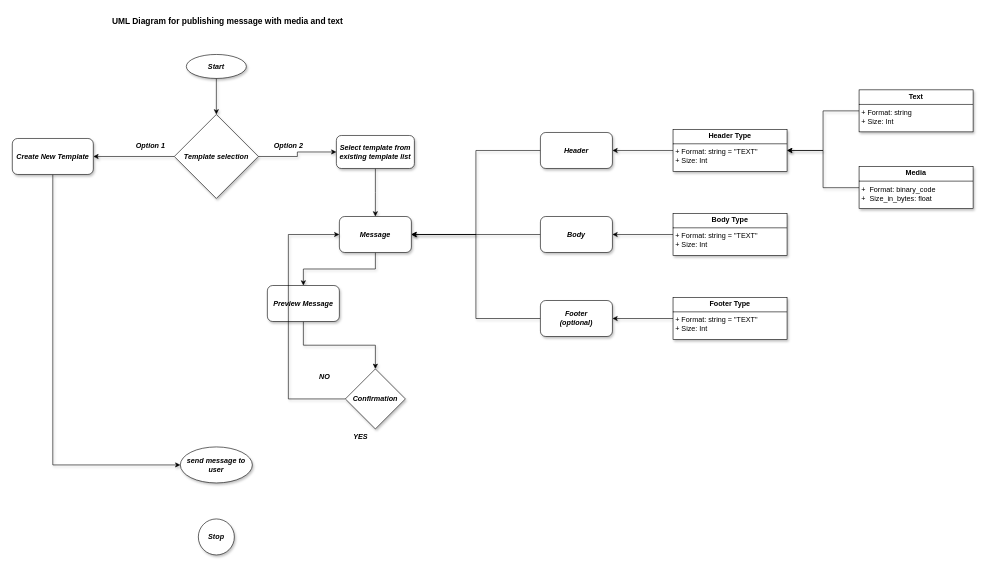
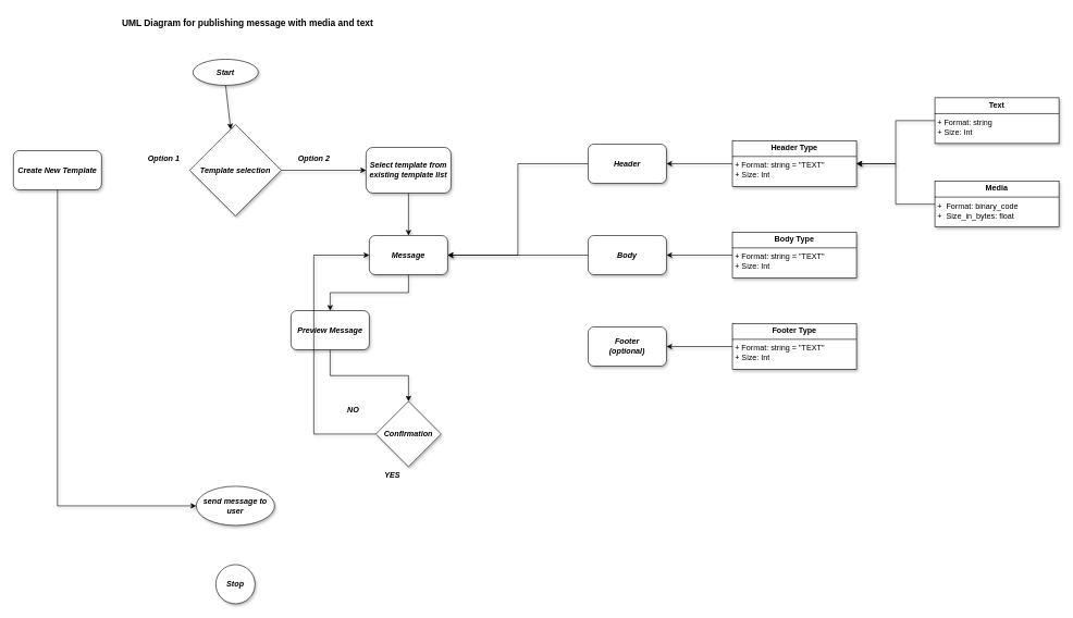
- <mxCell id="2" value="&lt;b&gt;&lt;i&gt;Start&lt;/i&gt;&lt;/b&gt;" style="ellipse;whiteSpace=wrap;html=1;shadow=1;" vertex="1" parent="1"><mxGeometry x="310" y="90" width="100" height="40" as="geometry" /></mxCell>
+ <mxCell id="2" value="&lt;b&gt;&lt;i&gt;Start&lt;/i&gt;&lt;/b&gt;" style="ellipse;whiteSpace=wrap;html=1;shadow=1;" vertex="1" parent="1"><mxGeometry x="295" y="90" width="100" height="40" as="geometry" /></mxCell>
- <mxCell id="10" value="&lt;b&gt;&lt;i&gt;Select template from existing template list&lt;/i&gt;&lt;/b&gt;" style="rounded=1;whiteSpace=wrap;html=1;shadow=1;glass=0;" vertex="1" parent="1"><mxGeometry x="560" y="225" width="130" height="55" as="geometry" /></mxCell>
+ <mxCell id="10" value="&lt;b&gt;&lt;i&gt;Select template from existing template list&lt;/i&gt;&lt;/b&gt;" style="rounded=1;whiteSpace=wrap;html=1;shadow=1;glass=0;" vertex="1" parent="1"><mxGeometry x="560" y="225" width="130" height="70" as="geometry" /></mxCell>
- <mxCell id="3" style="edgeStyle=orthogonalEdgeStyle;rounded=0;orthogonalLoop=1;jettySize=auto;html=1;exitX=0;exitY=0.5;exitDx=0;exitDy=0;entryX=1;entryY=0.5;entryDx=0;entryDy=0;shadow=1;" edge="1" parent="1" source="5" target="12"><mxGeometry relative="1" as="geometry" /></mxCell>
- <mxCell id="33" style="edgeStyle=orthogonalEdgeStyle;rounded=0;orthogonalLoop=1;jettySize=auto;html=1;exitX=0;exitY=0.5;exitDx=0;exitDy=0;entryX=1;entryY=0.5;entryDx=0;entryDy=0;shadow=1;" edge="1" parent="1" source="34" target="14"><mxGeometry relative="1" as="geometry" /></mxCell>
